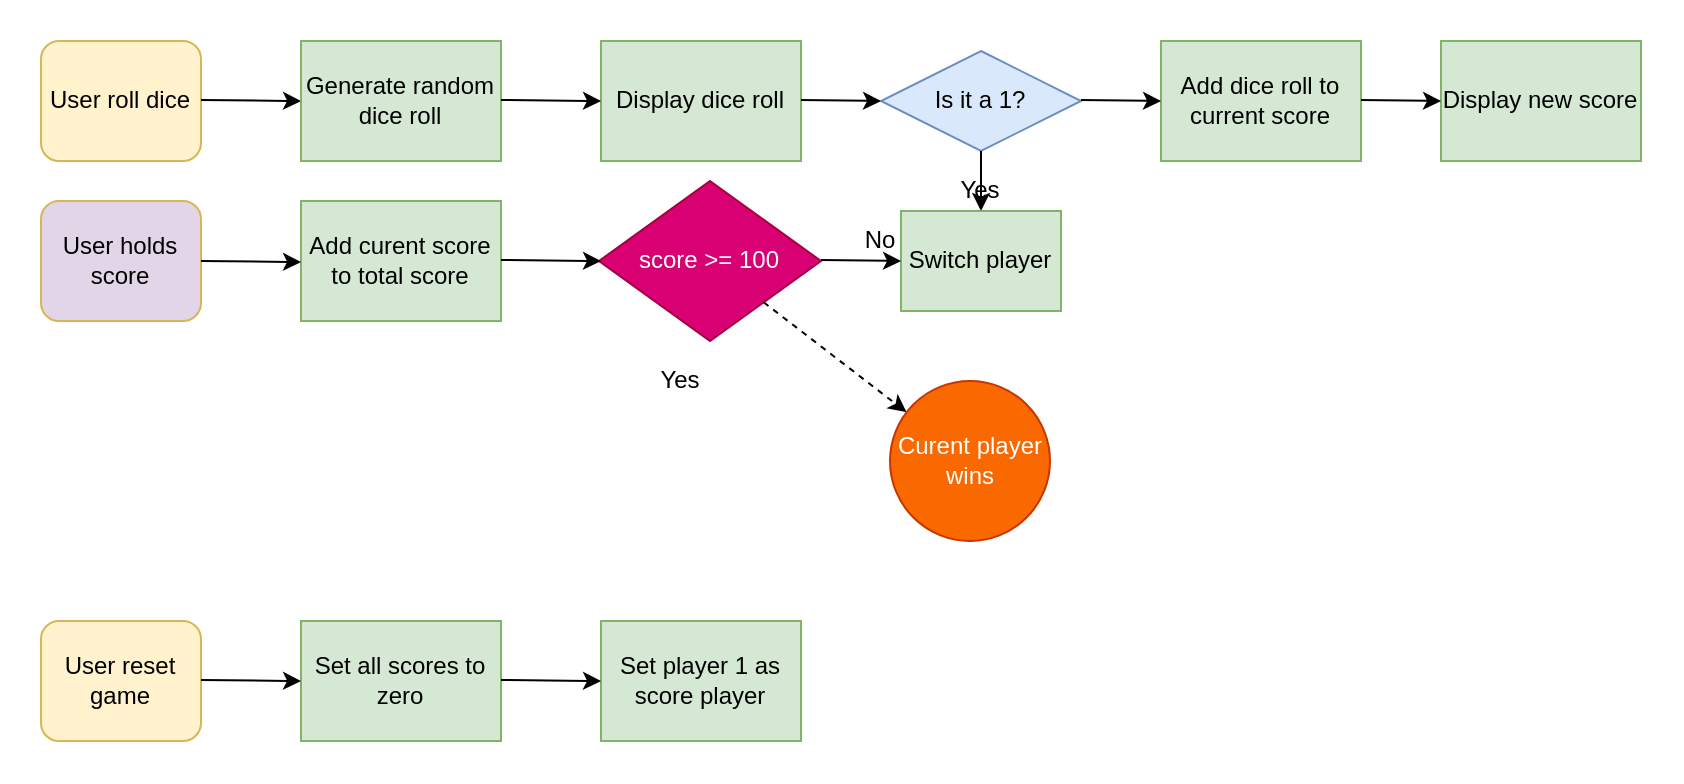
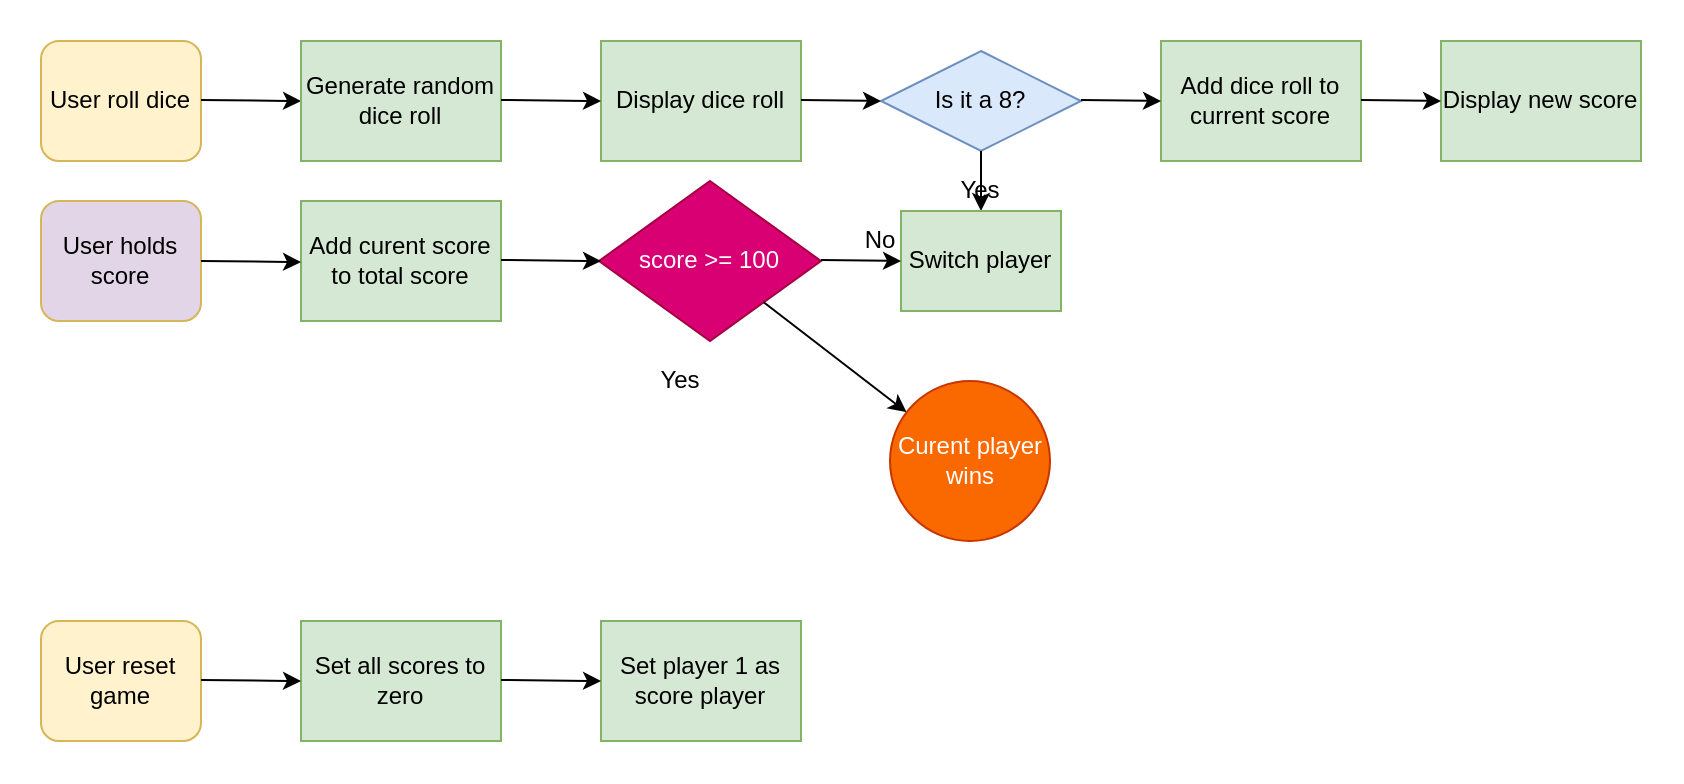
- <mxCell id="14" value="Is it a 1?" style="rhombus;whiteSpace=wrap;html=1;fillColor=#dae8fc;strokeColor=#6c8ebf;" vertex="1" parent="1"><mxGeometry x="440" y="25" width="100" height="50" as="geometry" /></mxCell>
+ <mxCell id="14" value="Is it a 8?" style="rhombus;whiteSpace=wrap;html=1;fillColor=#dae8fc;strokeColor=#6c8ebf;" vertex="1" parent="1"><mxGeometry x="440" y="25" width="100" height="50" as="geometry" /></mxCell>
- <mxCell id="10" value="" style="endArrow=classic;html=1;dashed=1;" edge="1" parent="1" source="9" target="11"><mxGeometry relative="1" as="geometry"><mxPoint x="519.5" y="170" as="sourcePoint" /><mxPoint x="520" y="210" as="targetPoint" /></mxGeometry></mxCell>
+ <mxCell id="10" value="" style="endArrow=classic;html=1;" edge="1" parent="1" source="9" target="11"><mxGeometry relative="1" as="geometry"><mxPoint x="519.5" y="170" as="sourcePoint" /><mxPoint x="520" y="210" as="targetPoint" /></mxGeometry></mxCell>
